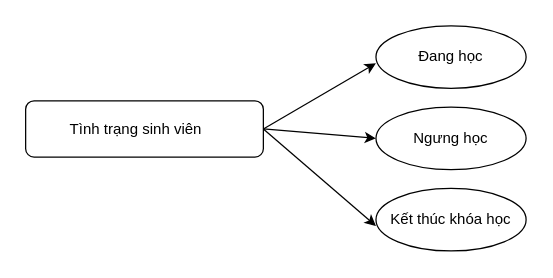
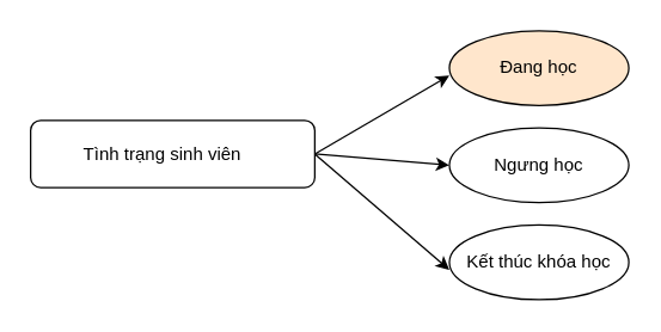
- <mxCell id="6" value="Đang học" style="ellipse;whiteSpace=wrap;html=1;" vertex="1" parent="1"><mxGeometry x="300" y="20" width="120" height="50" as="geometry" /></mxCell>
+ <mxCell id="6" value="Đang học" style="ellipse;whiteSpace=wrap;html=1;fillColor=#ffe6cc;" vertex="1" parent="1"><mxGeometry x="300" y="20" width="120" height="50" as="geometry" /></mxCell>
